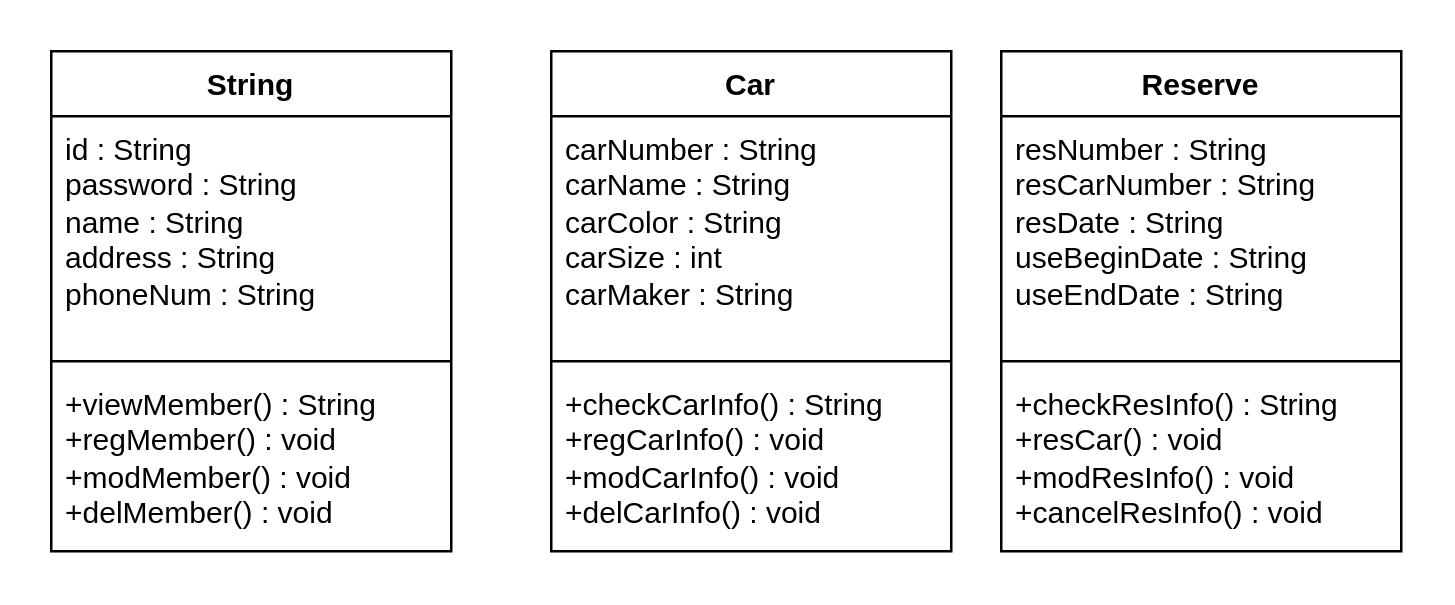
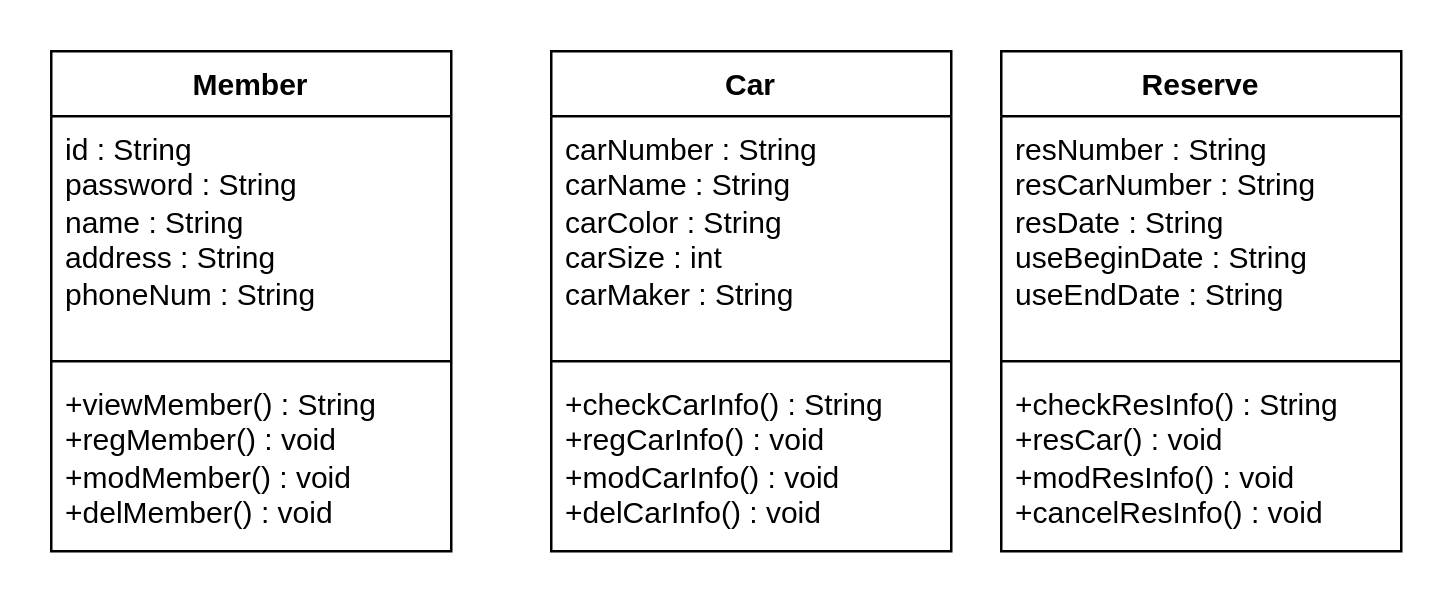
- <mxCell id="2" value="String&lt;div&gt;&lt;br&gt;&lt;/div&gt;" style="swimlane;fontStyle=1;align=center;verticalAlign=top;childLayout=stackLayout;horizontal=1;startSize=26;horizontalStack=0;resizeParent=1;resizeParentMax=0;resizeLast=0;collapsible=1;marginBottom=0;whiteSpace=wrap;html=1;" vertex="1" parent="1"><mxGeometry x="20" y="20" width="160" height="200" as="geometry" /></mxCell>
+ <mxCell id="2" value="Member&lt;div&gt;&lt;br&gt;&lt;/div&gt;" style="swimlane;fontStyle=1;align=center;verticalAlign=top;childLayout=stackLayout;horizontal=1;startSize=26;horizontalStack=0;resizeParent=1;resizeParentMax=0;resizeLast=0;collapsible=1;marginBottom=0;whiteSpace=wrap;html=1;" vertex="1" parent="1"><mxGeometry x="20" y="20" width="160" height="200" as="geometry" /></mxCell>
